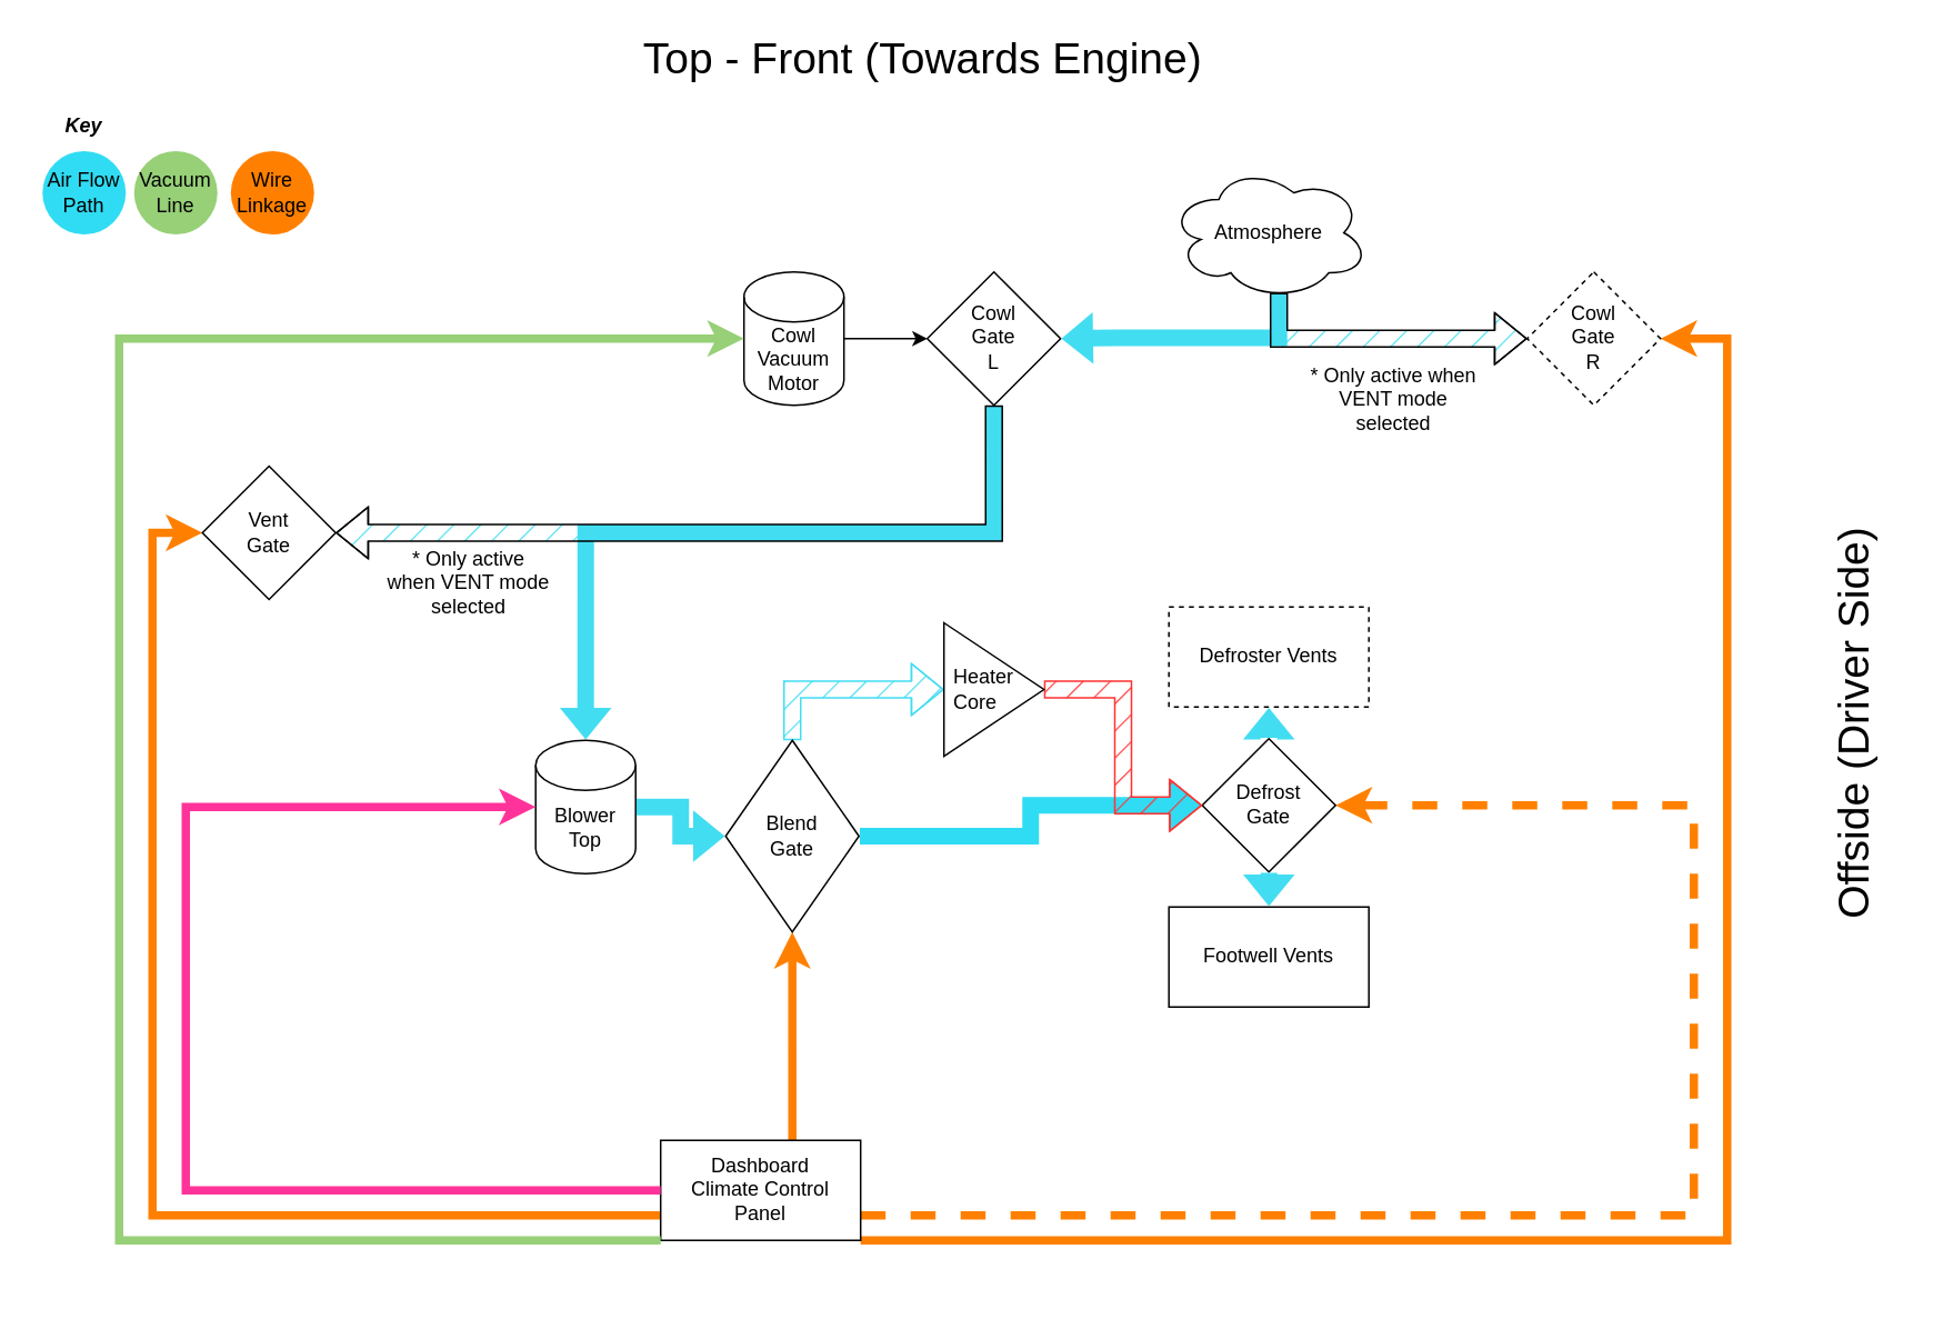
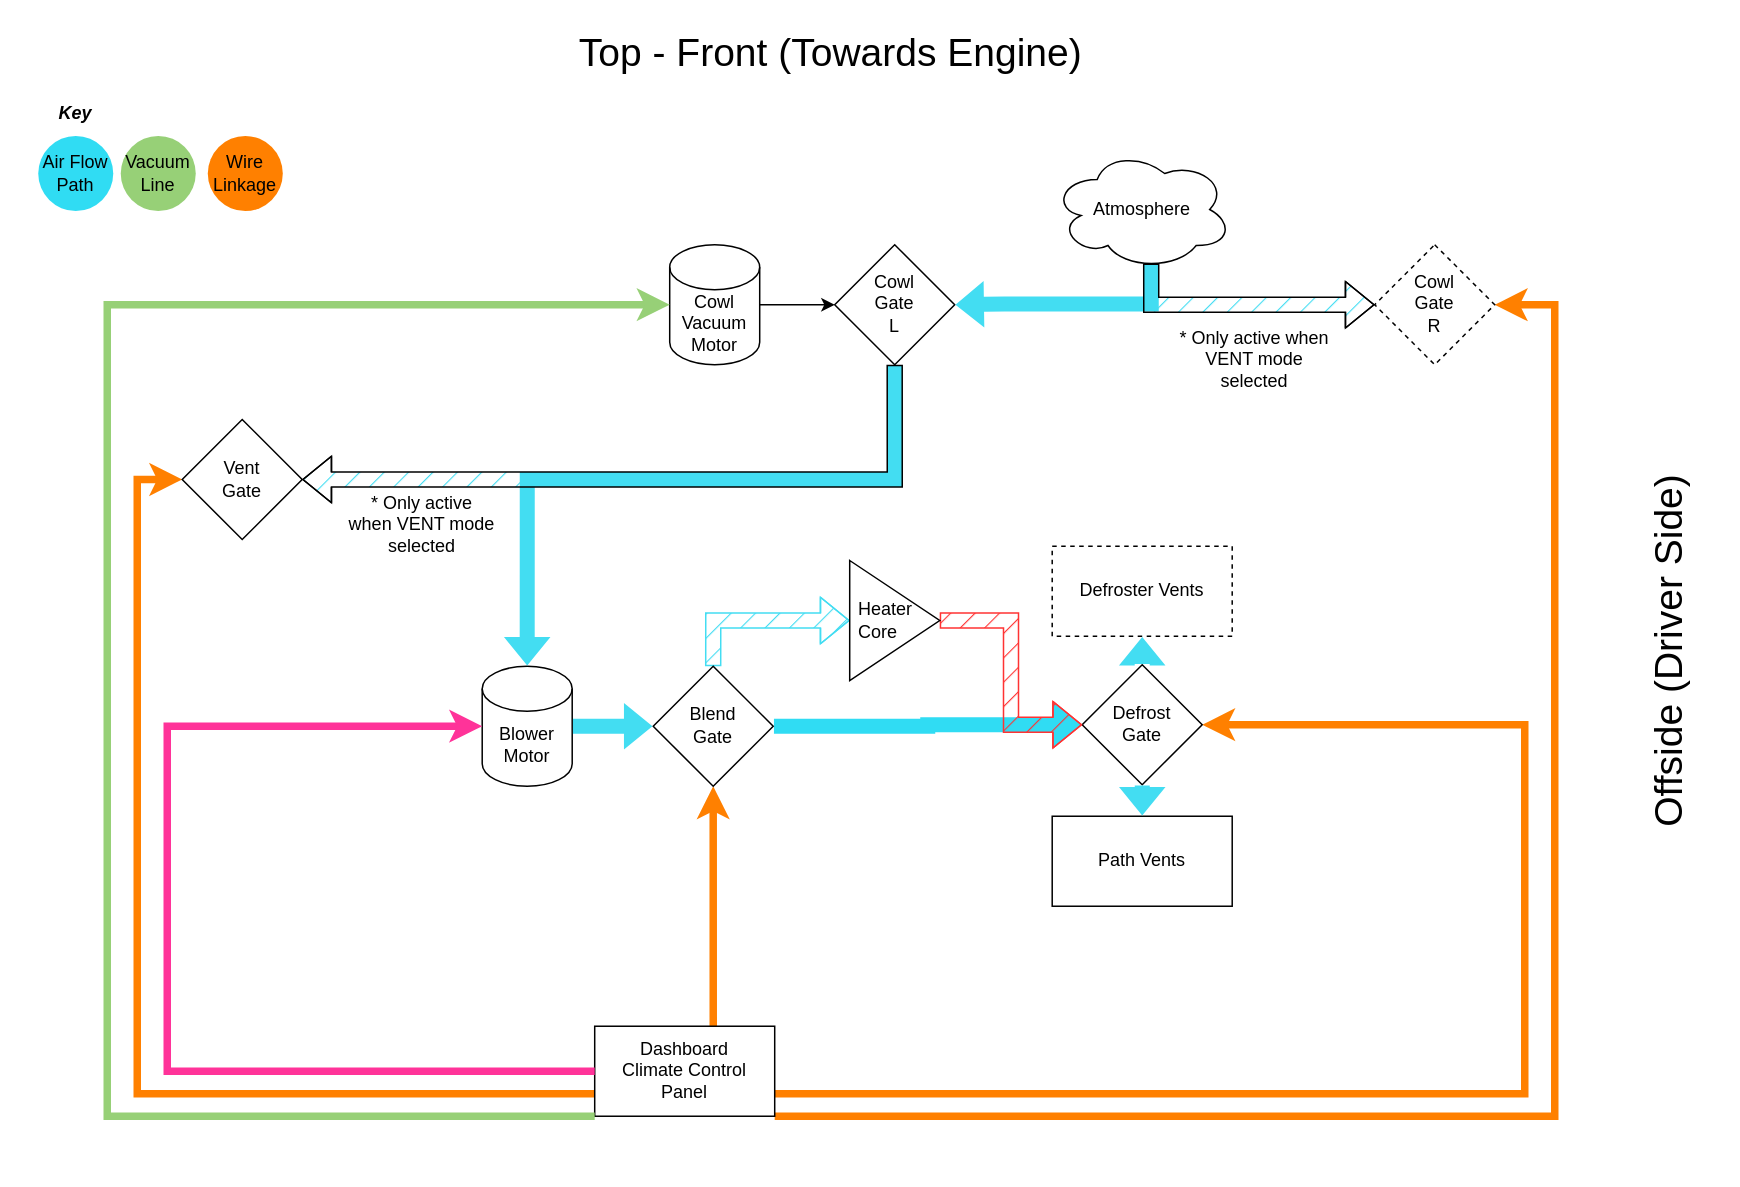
- <mxCell id="12" value="Blower&lt;div&gt;Top&lt;/div&gt;" style="shape=cylinder3;whiteSpace=wrap;html=1;boundedLbl=1;backgroundOutline=1;size=15;" parent="1" vertex="1"><mxGeometry x="320.97" y="443.49" width="60" height="80" as="geometry" /></mxCell>
+ <mxCell id="12" value="Blower&lt;div&gt;Motor&lt;/div&gt;" style="shape=cylinder3;whiteSpace=wrap;html=1;boundedLbl=1;backgroundOutline=1;size=15;" parent="1" vertex="1"><mxGeometry x="320.97" y="443.49" width="60" height="80" as="geometry" /></mxCell>
- <mxCell id="10" value="Blend&lt;div&gt;Gate&lt;/div&gt;" style="rhombus;whiteSpace=wrap;html=1;" parent="1" vertex="1"><mxGeometry x="434.97" y="443.49" width="80" height="115" as="geometry" /></mxCell>
+ <mxCell id="10" value="Blend&lt;div&gt;Gate&lt;/div&gt;" style="rhombus;whiteSpace=wrap;html=1;" parent="1" vertex="1"><mxGeometry x="434.97" y="443.49" width="80" height="80" as="geometry" /></mxCell>
- <mxCell id="20" value="Footwell Vents" style="rounded=0;whiteSpace=wrap;html=1;" parent="1" vertex="1"><mxGeometry x="700.97" y="543.49" width="120" height="60" as="geometry" /></mxCell>
+ <mxCell id="20" value="Path Vents" style="rounded=0;whiteSpace=wrap;html=1;" parent="1" vertex="1"><mxGeometry x="700.97" y="543.49" width="120" height="60" as="geometry" /></mxCell>
- <mxCell id="4" style="edgeStyle=orthogonalEdgeStyle;rounded=0;orthogonalLoop=1;jettySize=auto;html=1;exitX=1;exitY=0.75;exitDx=0;exitDy=0;entryX=1;entryY=0.5;entryDx=0;entryDy=0;strokeColor=#FF8000;strokeWidth=5;dashed=1;" edge="1" parent="1" source="6" target="7"><mxGeometry relative="1" as="geometry"><Array as="points"><mxPoint x="1015.97" y="728" /><mxPoint x="1015.97" y="482" /></Array></mxGeometry></mxCell>
+ <mxCell id="4" style="edgeStyle=orthogonalEdgeStyle;rounded=0;orthogonalLoop=1;jettySize=auto;html=1;exitX=1;exitY=0.75;exitDx=0;exitDy=0;entryX=1;entryY=0.5;entryDx=0;entryDy=0;strokeColor=#FF8000;strokeWidth=5;" edge="1" parent="1" source="6" target="7"><mxGeometry relative="1" as="geometry"><Array as="points"><mxPoint x="1015.97" y="728" /><mxPoint x="1015.97" y="482" /></Array></mxGeometry></mxCell>
